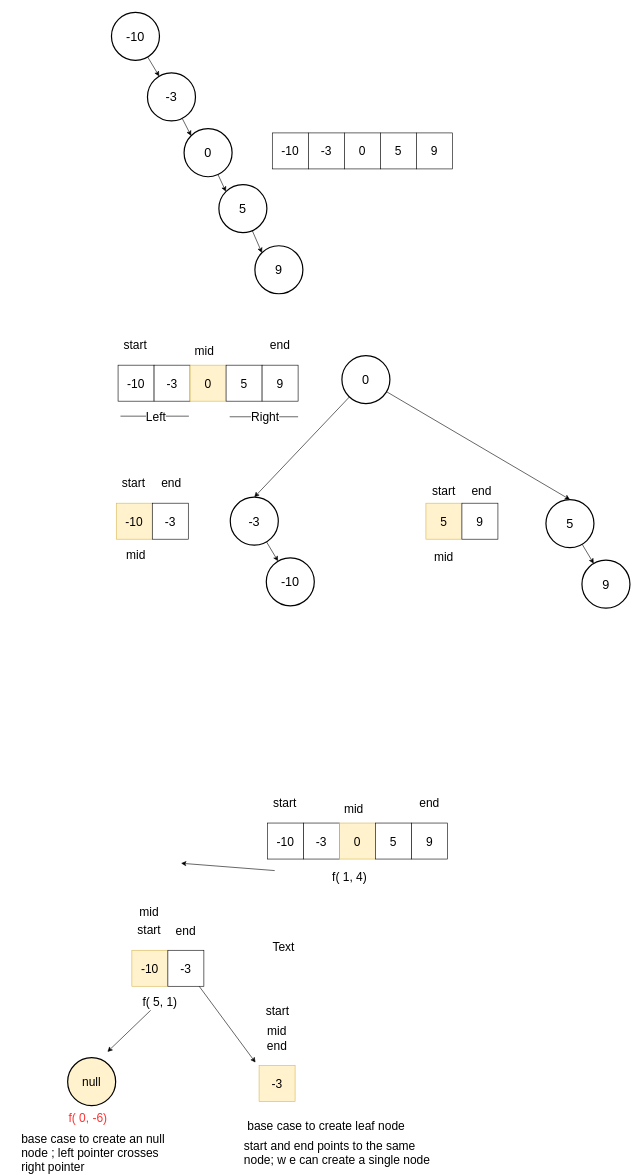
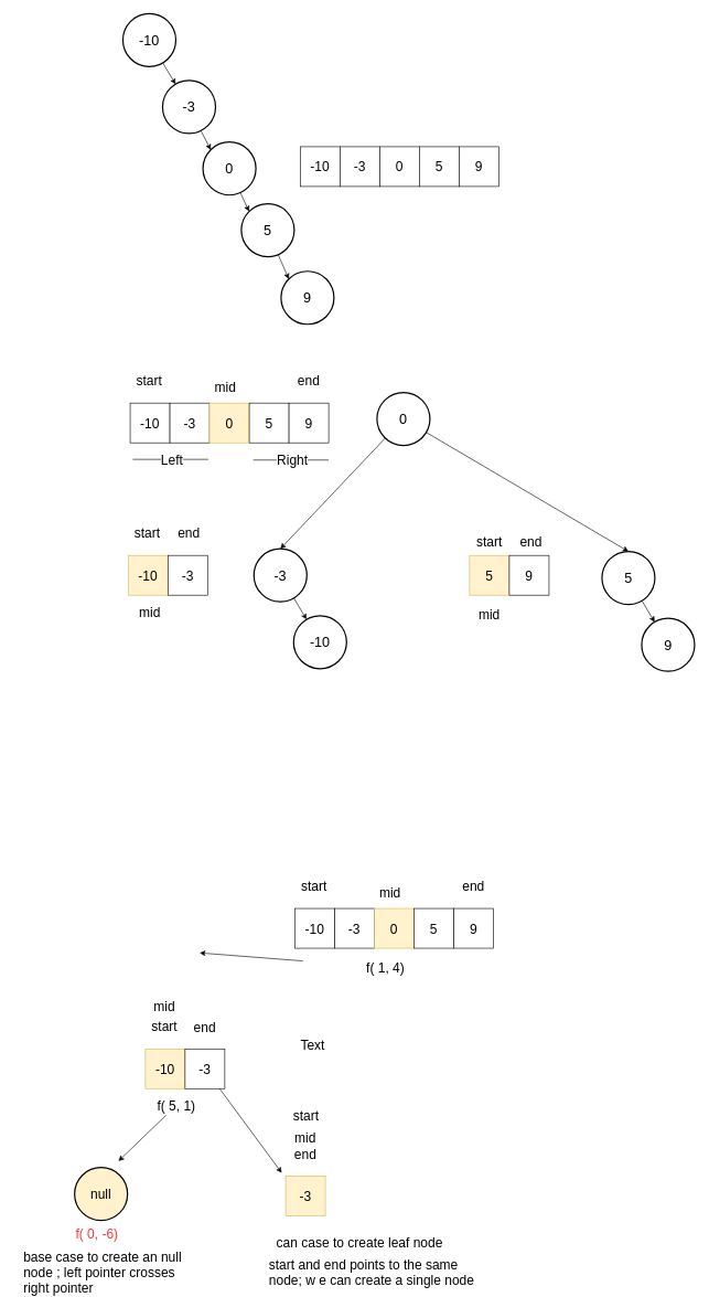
- <mxCell id="75" value="base case to create leaf node" style="text;html=1;strokeColor=none;fillColor=none;align=center;verticalAlign=middle;whiteSpace=wrap;rounded=0;fontSize=20;fontColor=#000000;" parent="1" vertex="1"><mxGeometry x="385" y="1860" width="316" height="30" as="geometry" /></mxCell>
+ <mxCell id="75" value="can case to create leaf node" style="text;html=1;strokeColor=none;fillColor=none;align=center;verticalAlign=middle;whiteSpace=wrap;rounded=0;fontSize=20;fontColor=#000000;" parent="1" vertex="1"><mxGeometry x="385" y="1860" width="316" height="30" as="geometry" /></mxCell>
